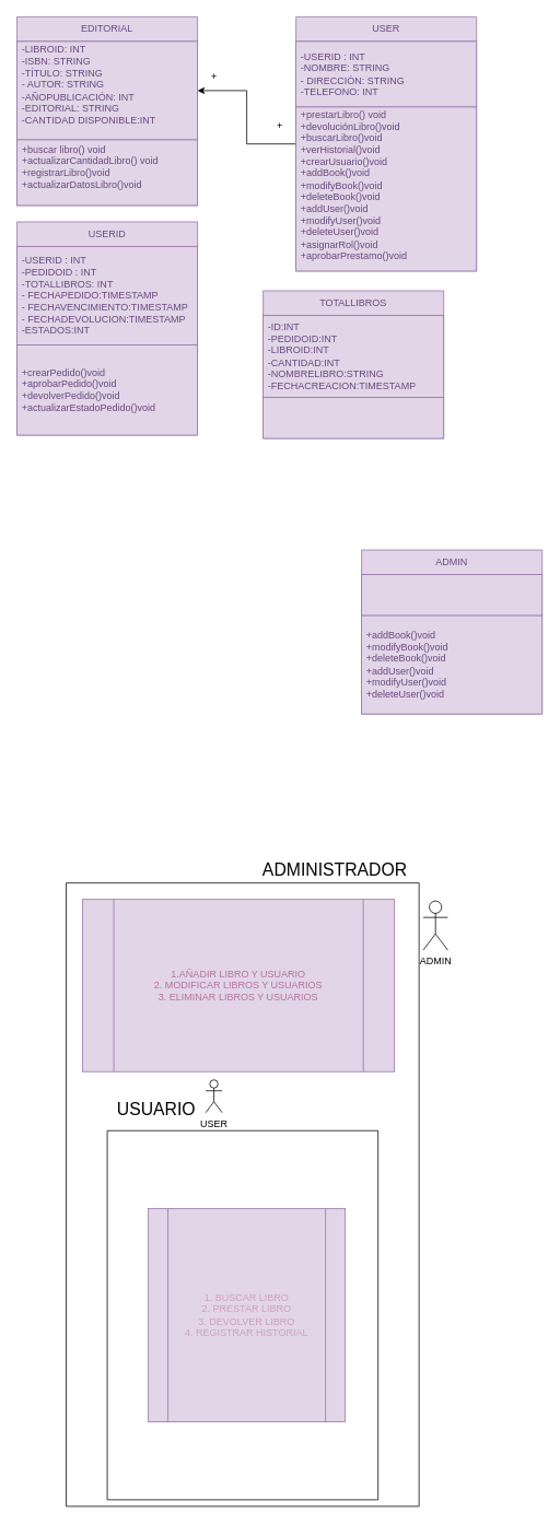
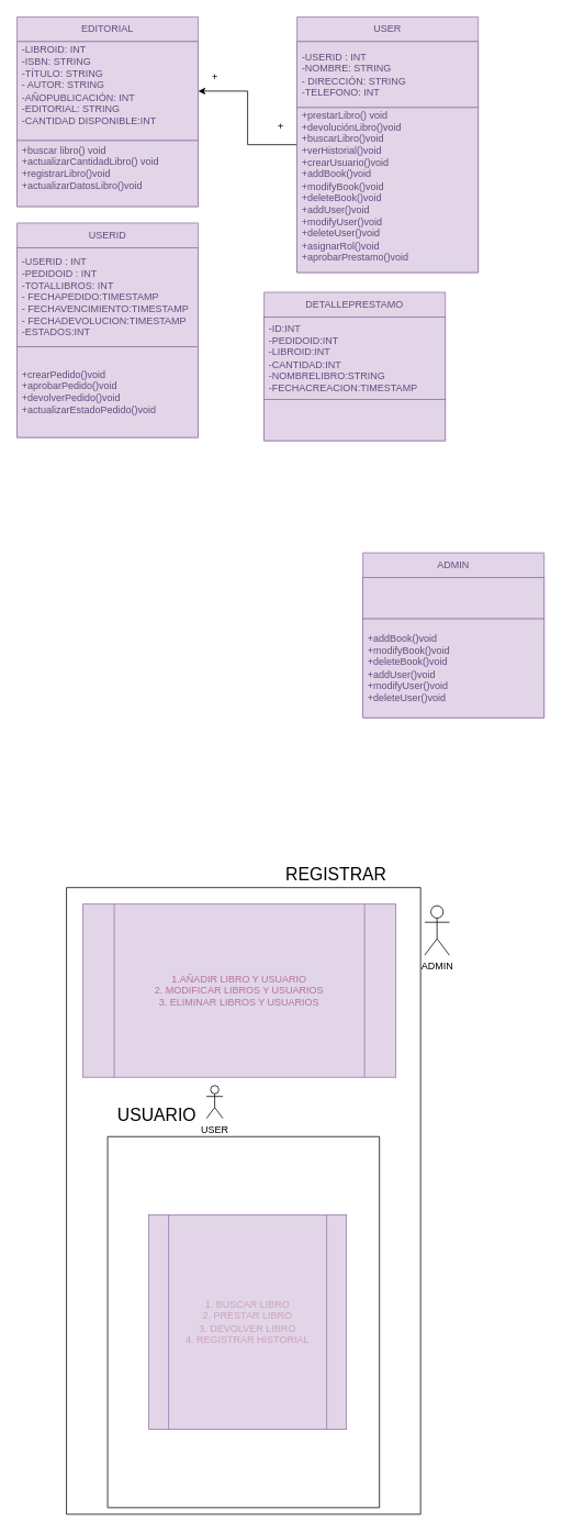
- <mxCell id="25" value="TOTALLIBROS" style="swimlane;fontStyle=0;childLayout=stackLayout;horizontal=1;startSize=30;horizontalStack=0;resizeParent=1;resizeParentMax=0;resizeLast=0;collapsible=1;marginBottom=0;whiteSpace=wrap;html=1;fillColor=#e1d5e7;strokeColor=#9673a6;fontColor=#69497e;" vertex="1" parent="1"><mxGeometry x="320" y="354" width="220" height="180" as="geometry" /></mxCell>
+ <mxCell id="25" value="DETALLEPRESTAMO" style="swimlane;fontStyle=0;childLayout=stackLayout;horizontal=1;startSize=30;horizontalStack=0;resizeParent=1;resizeParentMax=0;resizeLast=0;collapsible=1;marginBottom=0;whiteSpace=wrap;html=1;fillColor=#e1d5e7;strokeColor=#9673a6;fontColor=#69497e;" vertex="1" parent="1"><mxGeometry x="320" y="354" width="220" height="180" as="geometry" /></mxCell>
- <mxCell id="19" value="ADMINISTRADOR&amp;nbsp;" style="text;html=1;align=center;verticalAlign=middle;resizable=0;points=[];autosize=1;strokeColor=none;fillColor=none;fontSize=21;" parent="1" vertex="1"><mxGeometry x="305" y="1040" width="210" height="40" as="geometry" /></mxCell>
+ <mxCell id="19" value="REGISTRAR&amp;nbsp;" style="text;html=1;align=center;verticalAlign=middle;resizable=0;points=[];autosize=1;strokeColor=none;fillColor=none;fontSize=21;" parent="1" vertex="1"><mxGeometry x="305" y="1040" width="210" height="40" as="geometry" /></mxCell>
